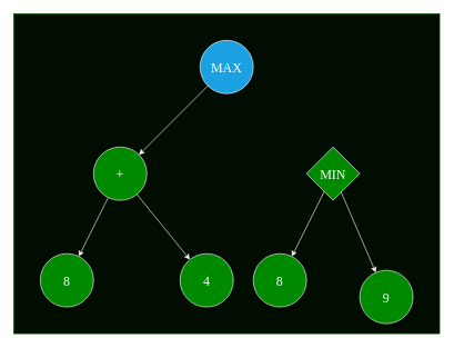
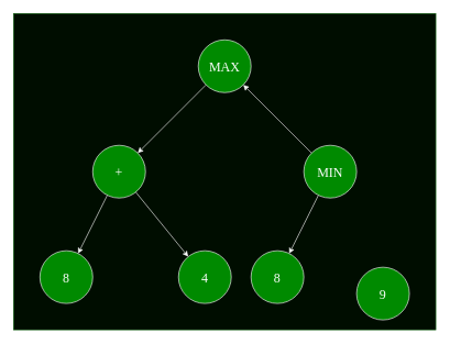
- <mxCell id="4" value="&lt;font face=&quot;Lucida Console&quot; style=&quot;font-size: 20px;&quot;&gt;MAX&lt;/font&gt;" style="ellipse;whiteSpace=wrap;html=1;aspect=fixed;fillColor=#1ba1e2;strokeColor=#FFFFFF;fontColor=#ffffff;" parent="1" vertex="1"><mxGeometry x="300" y="60" width="80" height="80" as="geometry" /></mxCell>
+ <mxCell id="4" value="&lt;font face=&quot;Lucida Console&quot; style=&quot;font-size: 20px;&quot;&gt;MAX&lt;/font&gt;" style="ellipse;whiteSpace=wrap;html=1;aspect=fixed;fillColor=#008a00;strokeColor=#FFFFFF;fontColor=#ffffff;" parent="1" vertex="1"><mxGeometry x="300" y="60" width="80" height="80" as="geometry" /></mxCell>
- <mxCell id="10" value="&lt;font face=&quot;Lucida Console&quot; style=&quot;font-size: 20px;&quot;&gt;MIN&lt;/font&gt;" style="rhombus;whiteSpace=wrap;html=1;aspect=fixed;fillColor=#008a00;fontColor=#ffffff;strokeColor=#FFFFFF;" parent="1" vertex="1"><mxGeometry x="460" y="220" width="80" height="80" as="geometry" /></mxCell>
+ <mxCell id="10" value="&lt;font face=&quot;Lucida Console&quot; style=&quot;font-size: 20px;&quot;&gt;MIN&lt;/font&gt;" style="ellipse;whiteSpace=wrap;html=1;aspect=fixed;fillColor=#008a00;fontColor=#ffffff;strokeColor=#FFFFFF;" parent="1" vertex="1"><mxGeometry x="460" y="220" width="80" height="80" as="geometry" /></mxCell>
- <mxCell id="8" style="edgeStyle=none;html=1;strokeColor=#FFFFFF;" parent="1" source="10" target="14" edge="1"><mxGeometry relative="1" as="geometry" /></mxCell>
+ <mxCell id="8" style="edgeStyle=none;html=1;strokeColor=#FFFFFF;" parent="1" source="10" target="4" edge="1"><mxGeometry relative="1" as="geometry" /></mxCell>
